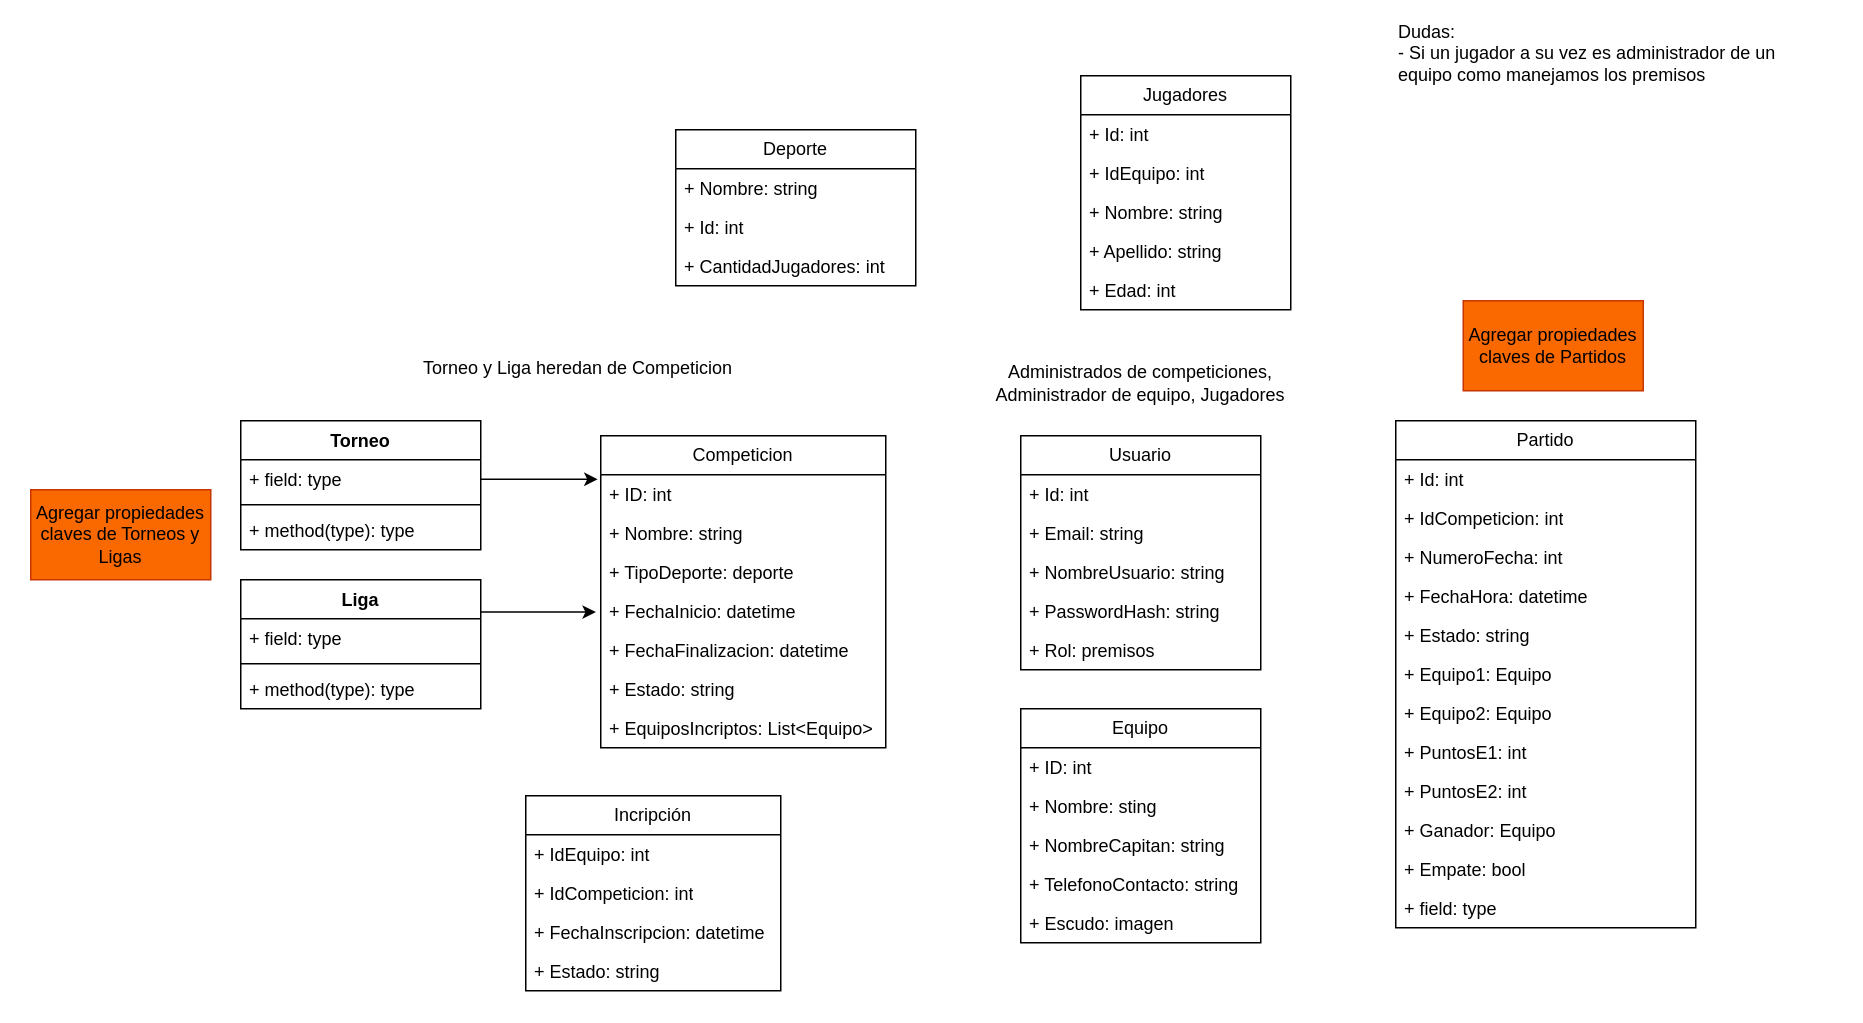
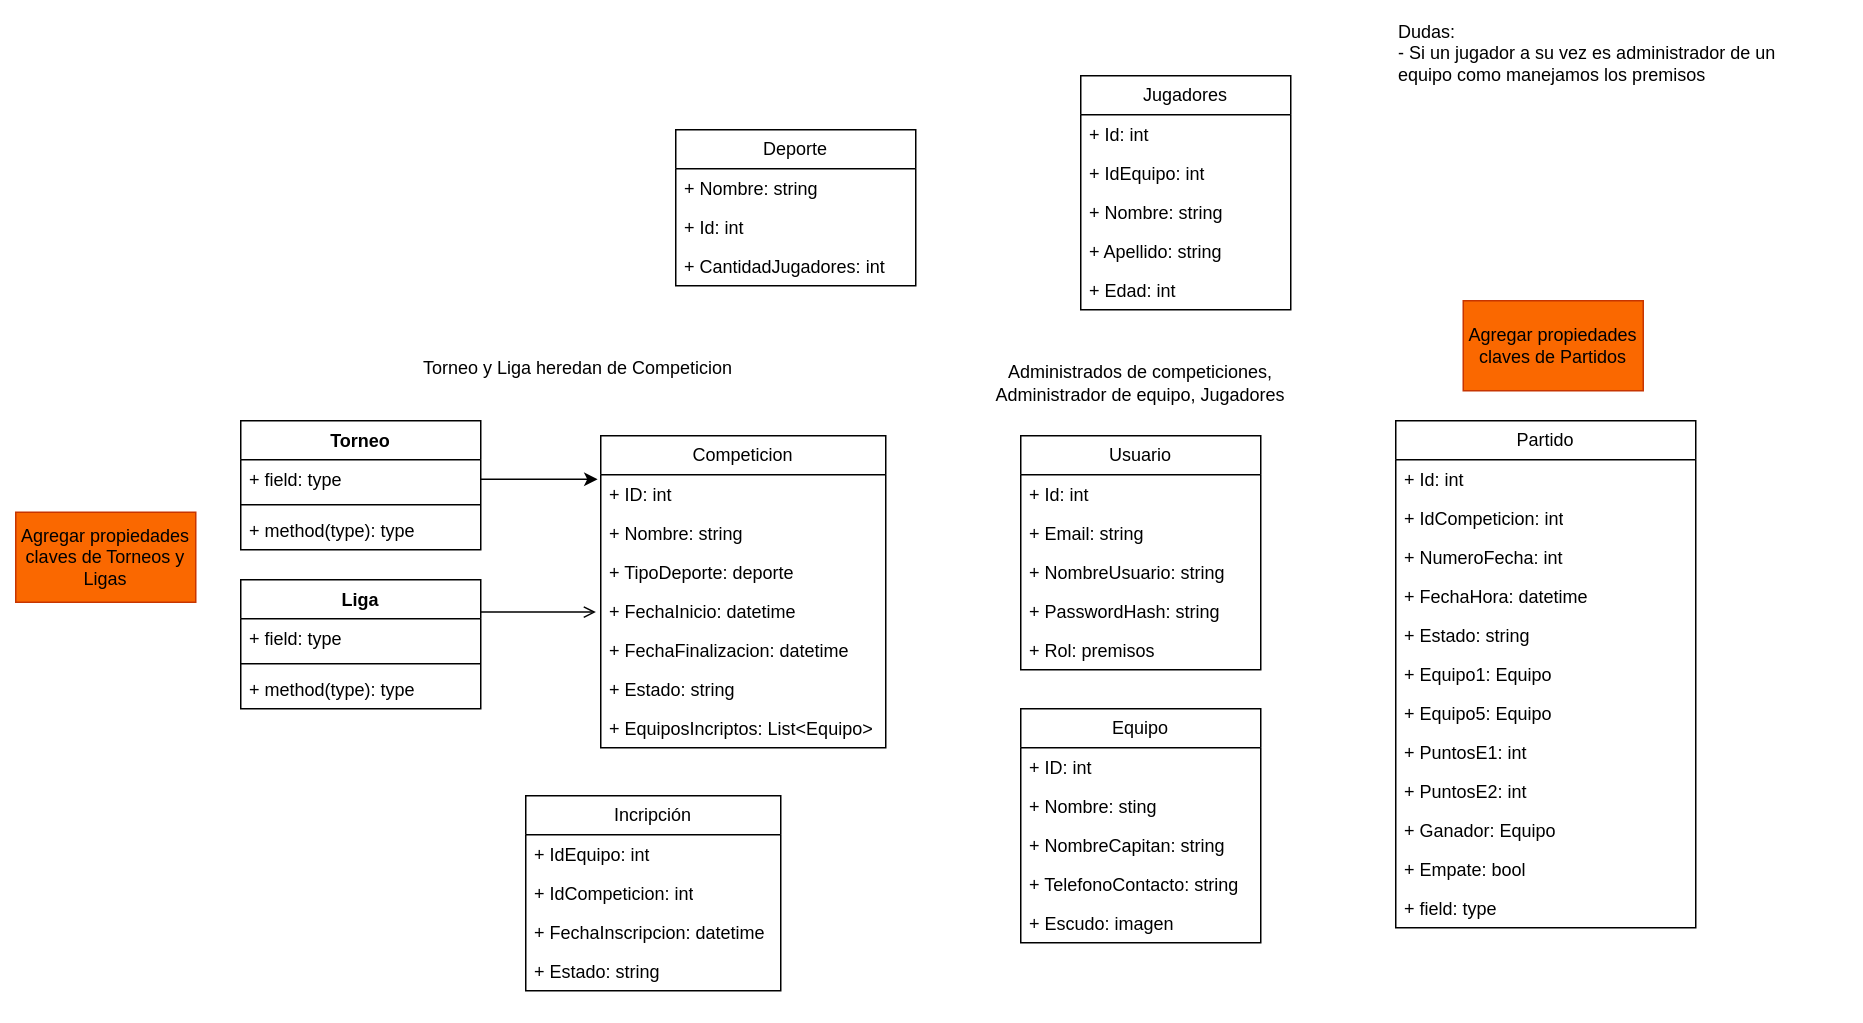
- <mxCell id="46" value="Agregar propiedades claves de Torneos y Ligas" style="rounded=0;whiteSpace=wrap;html=1;fillColor=#fa6800;fontColor=#000000;strokeColor=#C73500;" parent="1" vertex="1"><mxGeometry x="20" y="326" width="120" height="60" as="geometry" /></mxCell>
+ <mxCell id="46" value="Agregar propiedades claves de Torneos y Ligas" style="rounded=0;whiteSpace=wrap;html=1;fillColor=#fa6800;fontColor=#000000;strokeColor=#C73500;" parent="1" vertex="1"><mxGeometry x="10" y="341" width="120" height="60" as="geometry" /></mxCell>
- <mxCell id="43" style="edgeStyle=orthogonalEdgeStyle;rounded=0;orthogonalLoop=1;jettySize=auto;html=1;exitX=1;exitY=0.25;exitDx=0;exitDy=0;entryX=-0.017;entryY=0.522;entryDx=0;entryDy=0;entryPerimeter=0;" parent="1" source="39" target="6" edge="1"><mxGeometry relative="1" as="geometry" /></mxCell>
+ <mxCell id="43" style="edgeStyle=orthogonalEdgeStyle;rounded=0;orthogonalLoop=1;jettySize=auto;html=1;exitX=1;exitY=0.25;exitDx=0;exitDy=0;entryX=-0.017;entryY=0.522;entryDx=0;entryDy=0;entryPerimeter=0;endArrow=open;" parent="1" source="39" target="6" edge="1"><mxGeometry relative="1" as="geometry" /></mxCell>
- <mxCell id="23" value="+ Equipo2: Equipo" style="text;strokeColor=none;fillColor=none;align=left;verticalAlign=top;spacingLeft=4;spacingRight=4;overflow=hidden;rotatable=0;points=[[0,0.5],[1,0.5]];portConstraint=eastwest;whiteSpace=wrap;html=1;" parent="16" vertex="1"><mxGeometry y="182" width="200" height="26" as="geometry" /></mxCell>
+ <mxCell id="23" value="+ Equipo5: Equipo" style="text;strokeColor=none;fillColor=none;align=left;verticalAlign=top;spacingLeft=4;spacingRight=4;overflow=hidden;rotatable=0;points=[[0,0.5],[1,0.5]];portConstraint=eastwest;whiteSpace=wrap;html=1;" parent="16" vertex="1"><mxGeometry y="182" width="200" height="26" as="geometry" /></mxCell>
